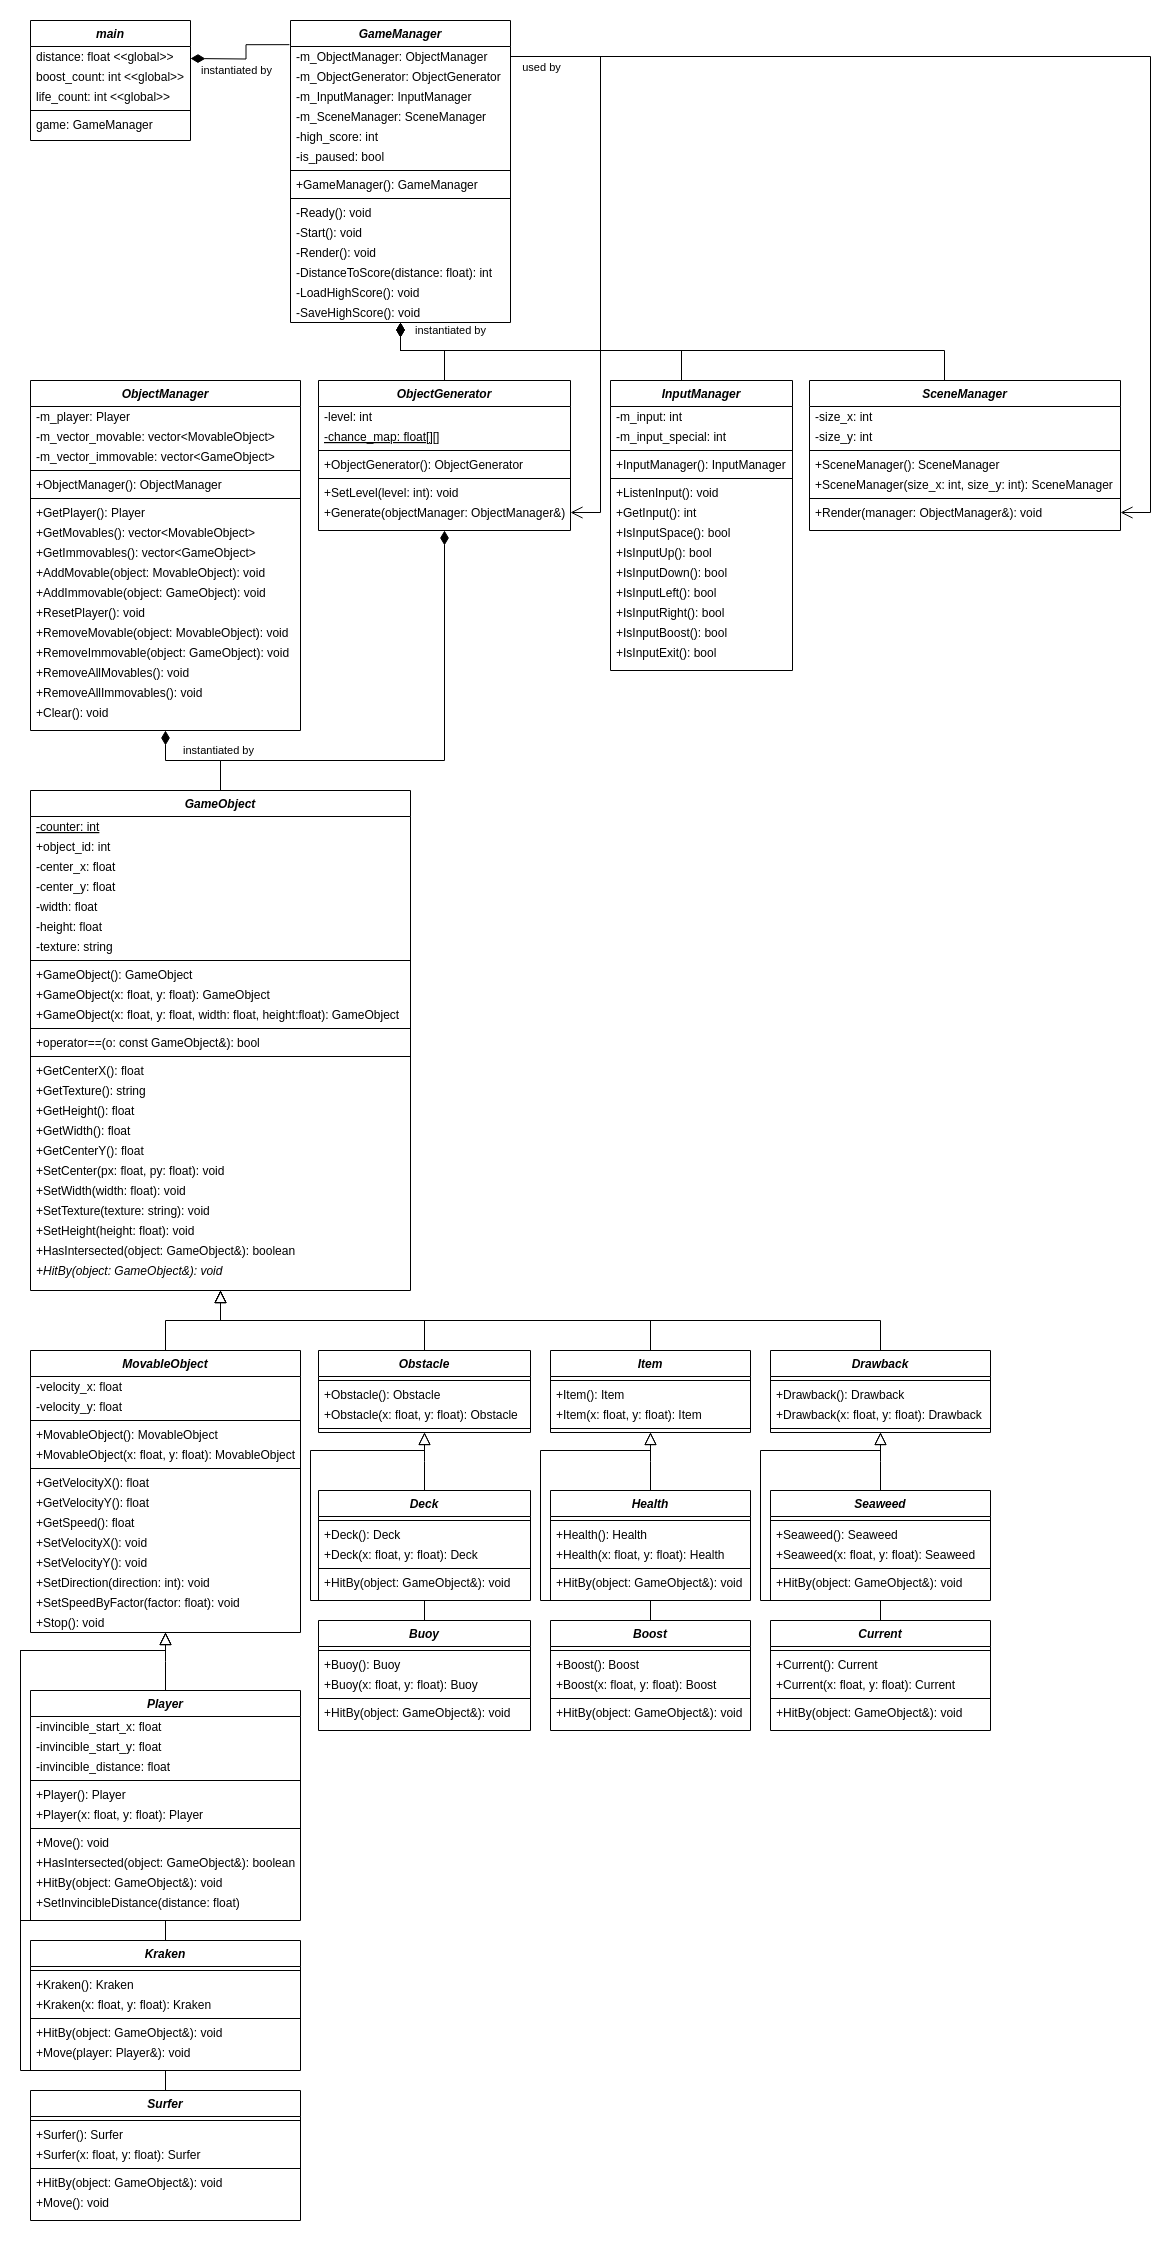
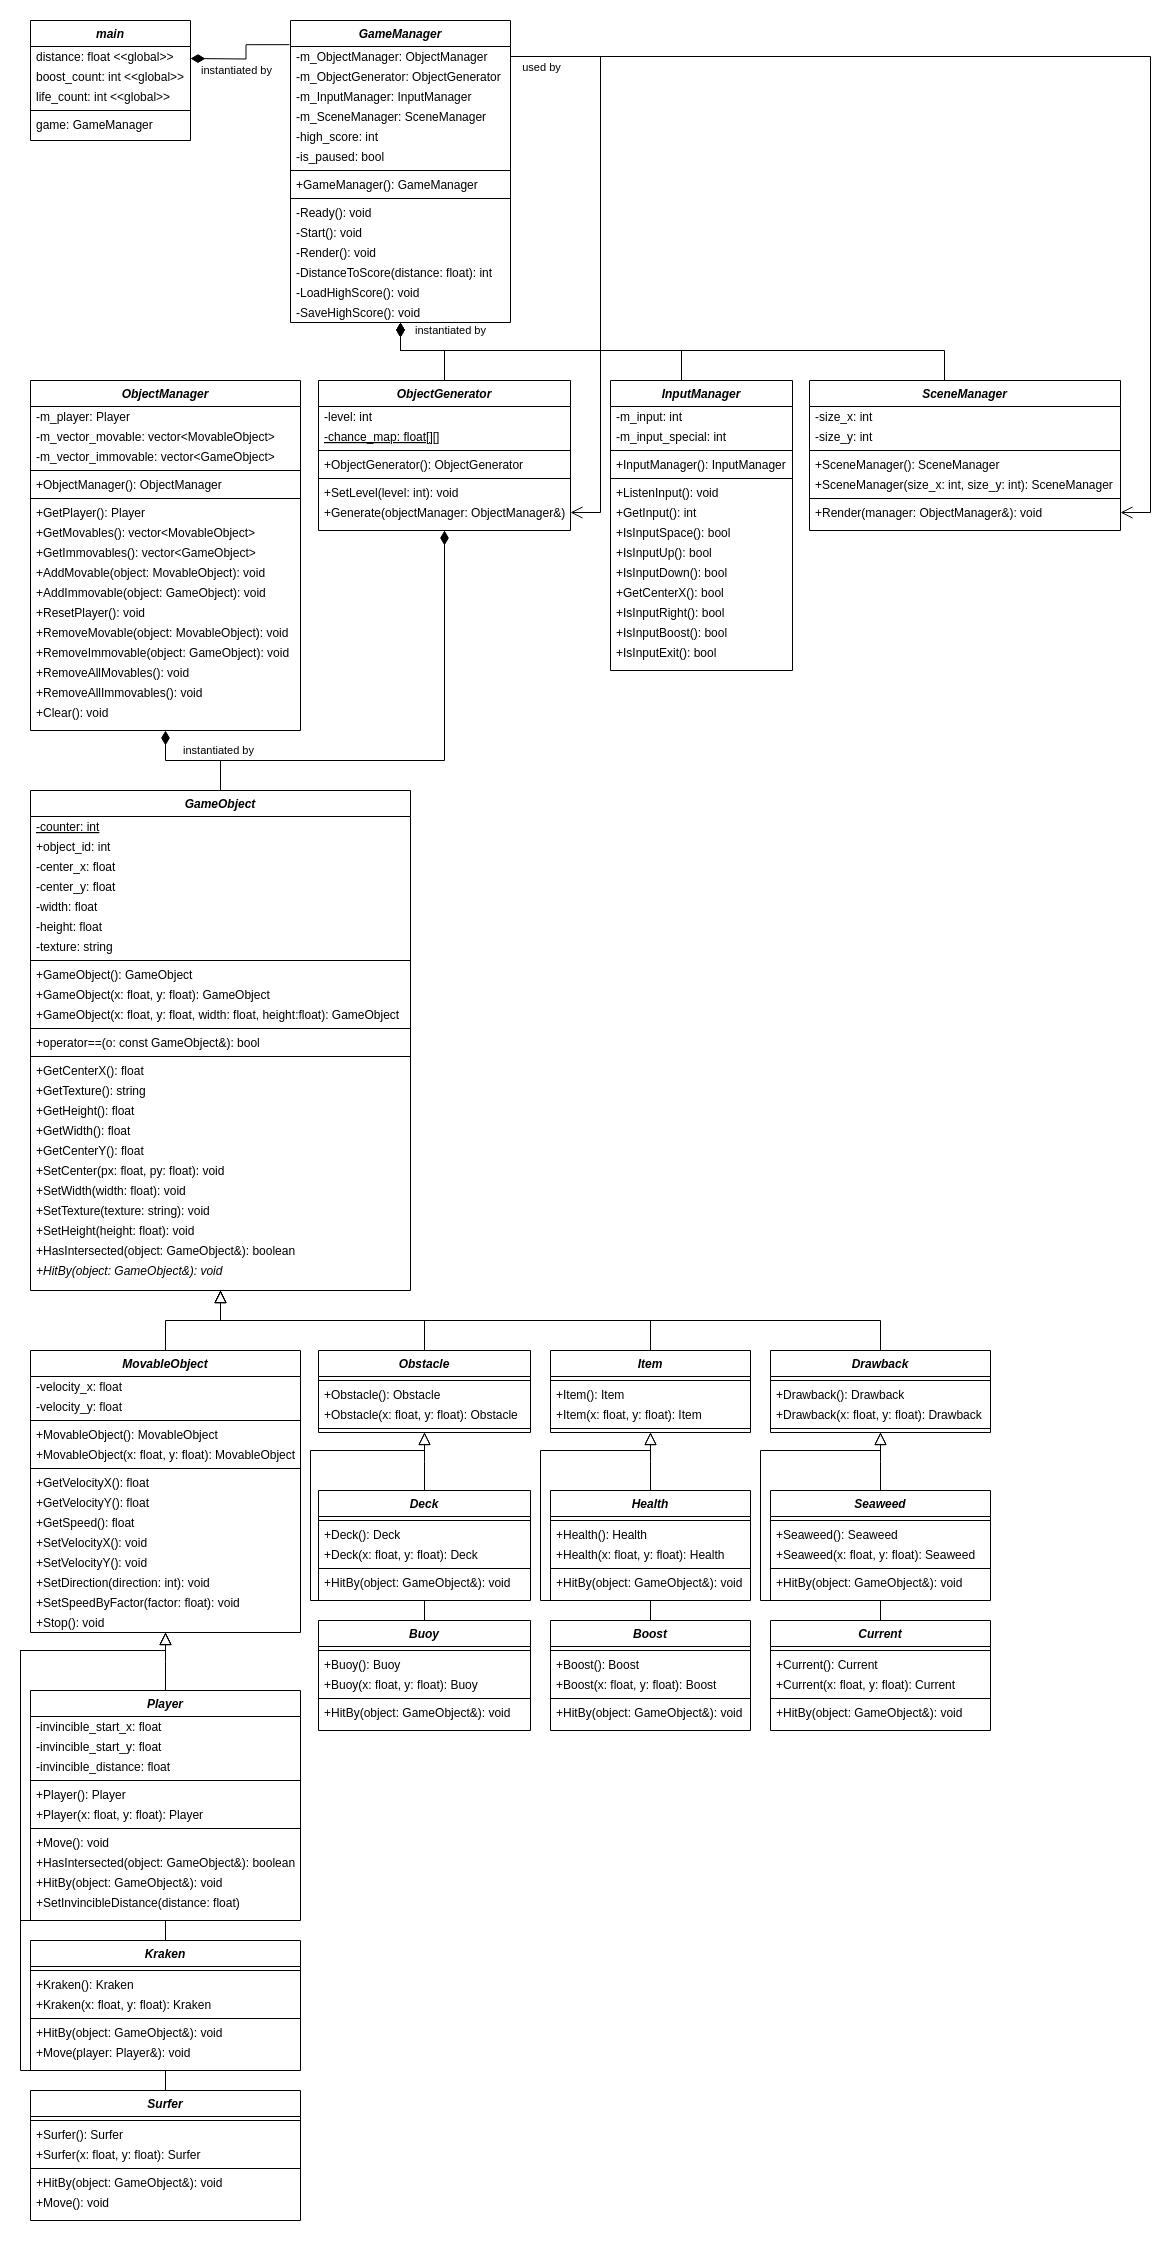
- <mxCell id="79" value="+IsInputLeft(): bool" style="text;align=left;verticalAlign=middle;spacingLeft=4;spacingRight=4;overflow=hidden;rotatable=0;points=[[0,0.5],[1,0.5]];portConstraint=eastwest;rounded=0;shadow=0;html=0;resizeHeight=0;" vertex="1" parent="68"><mxGeometry y="202" width="182" height="20" as="geometry" /></mxCell>
+ <mxCell id="79" value="+GetCenterX(): bool" style="text;align=left;verticalAlign=middle;spacingLeft=4;spacingRight=4;overflow=hidden;rotatable=0;points=[[0,0.5],[1,0.5]];portConstraint=eastwest;rounded=0;shadow=0;html=0;resizeHeight=0;" vertex="1" parent="68"><mxGeometry y="202" width="182" height="20" as="geometry" /></mxCell>
